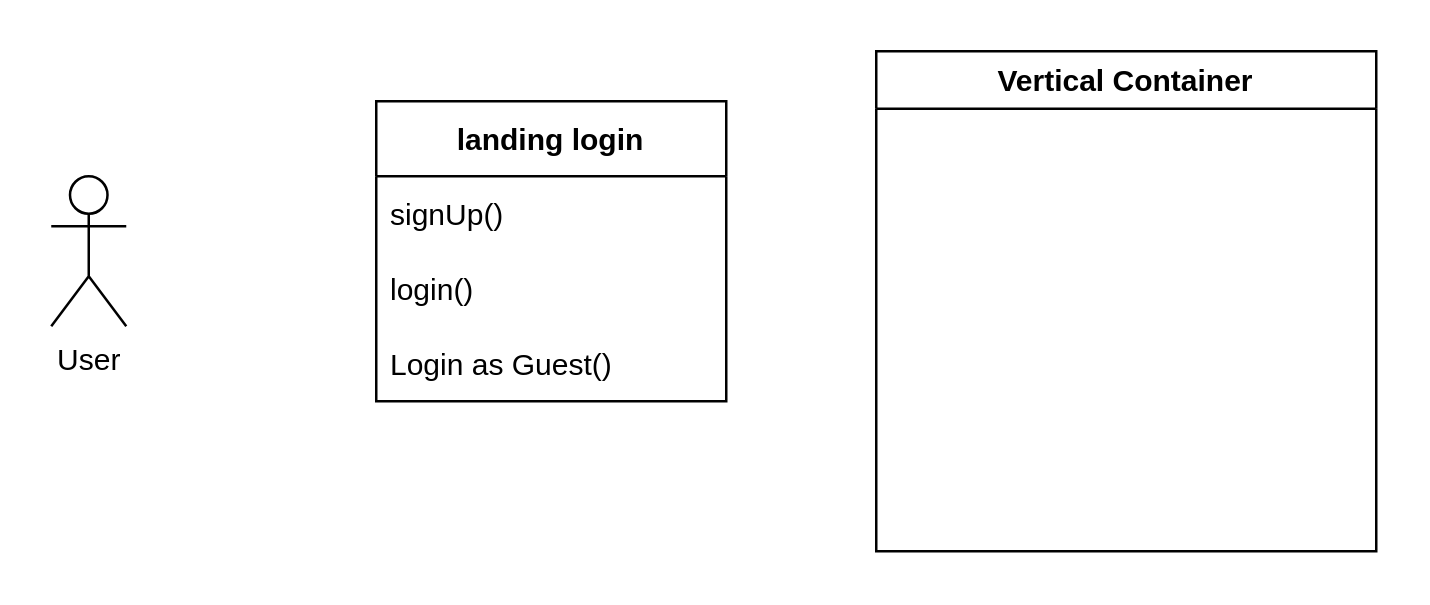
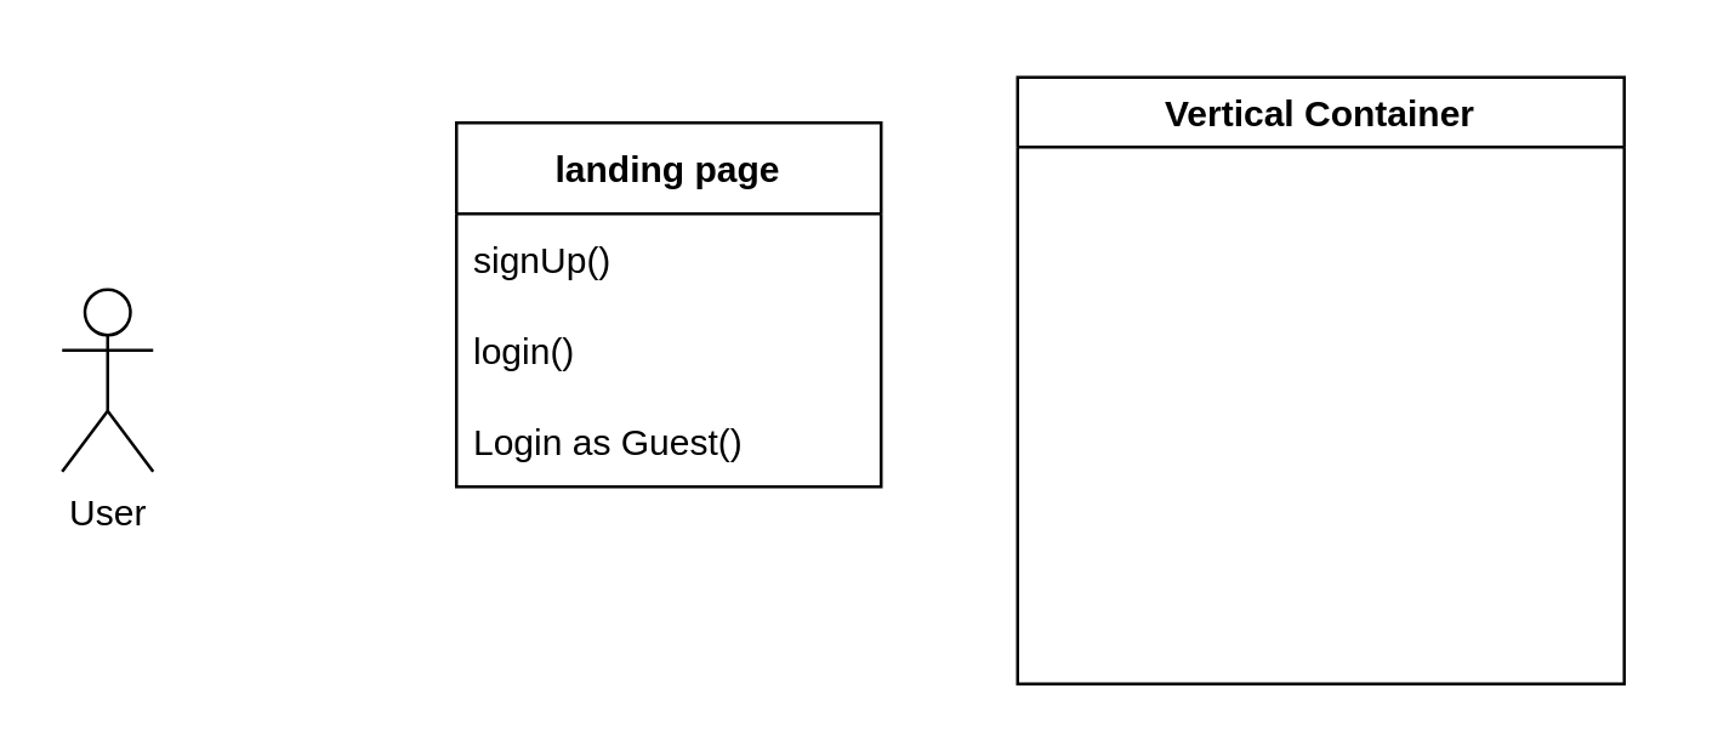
- <mxCell id="3" value="landing login" style="swimlane;fontStyle=1;childLayout=stackLayout;horizontal=1;startSize=30;horizontalStack=0;resizeParent=1;resizeParentMax=0;resizeLast=0;collapsible=1;marginBottom=0;" vertex="1" parent="1"><mxGeometry x="150" y="40" width="140" height="120" as="geometry" /></mxCell>
+ <mxCell id="3" value="landing page" style="swimlane;fontStyle=1;childLayout=stackLayout;horizontal=1;startSize=30;horizontalStack=0;resizeParent=1;resizeParentMax=0;resizeLast=0;collapsible=1;marginBottom=0;" vertex="1" parent="1"><mxGeometry x="150" y="40" width="140" height="120" as="geometry" /></mxCell>
- <mxCell id="2" value="User" style="shape=umlActor;verticalLabelPosition=bottom;verticalAlign=top;html=1;outlineConnect=0;" vertex="1" parent="1"><mxGeometry x="20" y="70" width="30" height="60" as="geometry" /></mxCell>
+ <mxCell id="2" value="User" style="shape=umlActor;verticalLabelPosition=bottom;verticalAlign=top;html=1;outlineConnect=0;" vertex="1" parent="1"><mxGeometry x="20" y="95" width="30" height="60" as="geometry" /></mxCell>
- <mxCell id="7" value="Vertical Container" style="swimlane;" vertex="1" parent="1"><mxGeometry x="350" y="20" width="200" height="200" as="geometry" /></mxCell>
+ <mxCell id="7" value="Vertical Container" style="swimlane;" vertex="1" parent="1"><mxGeometry x="335" y="25" width="200" height="200" as="geometry" /></mxCell>
